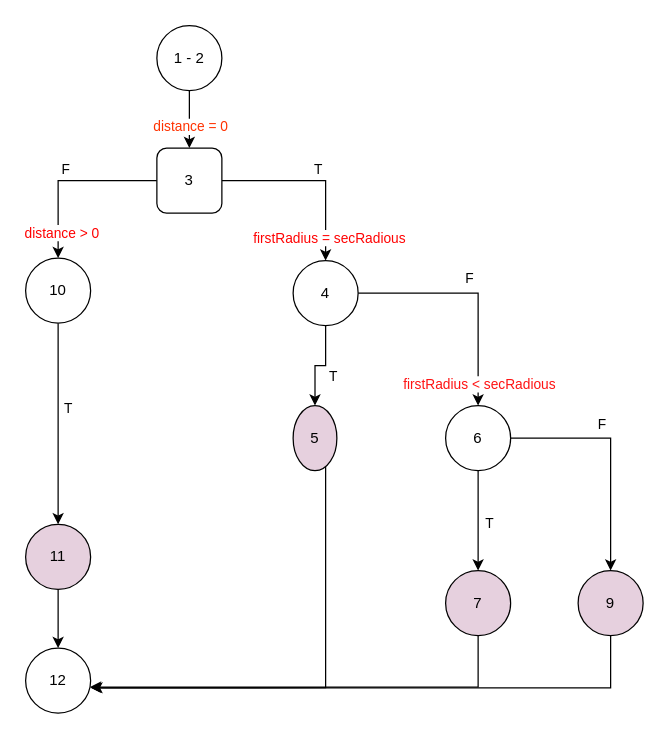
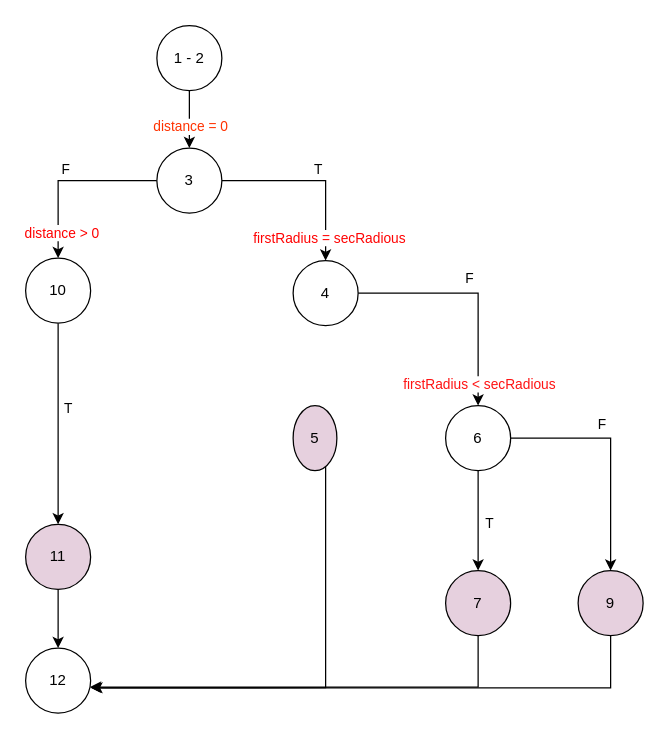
- <mxCell id="11" value="3" style="whiteSpace=wrap;html=1;aspect=fixed;rounded=1;" parent="1" vertex="1"><mxGeometry x="125" y="118" width="52" height="52" as="geometry" /></mxCell>
+ <mxCell id="11" value="3" style="ellipse;whiteSpace=wrap;html=1;aspect=fixed;" parent="1" vertex="1"><mxGeometry x="125" y="118" width="52" height="52" as="geometry" /></mxCell>
- <mxCell id="12" value="" style="edgeStyle=orthogonalEdgeStyle;rounded=0;orthogonalLoop=1;jettySize=auto;html=1;" parent="1" source="17" target="21" edge="1"><mxGeometry relative="1" as="geometry" /></mxCell>
- <mxCell id="13" value="T" style="edgeLabel;html=1;align=center;verticalAlign=middle;resizable=0;points=[];" parent="12" vertex="1" connectable="0"><mxGeometry x="-0.119" y="2" relative="1" as="geometry"><mxPoint x="5" y="6" as="offset" /></mxGeometry></mxCell>
